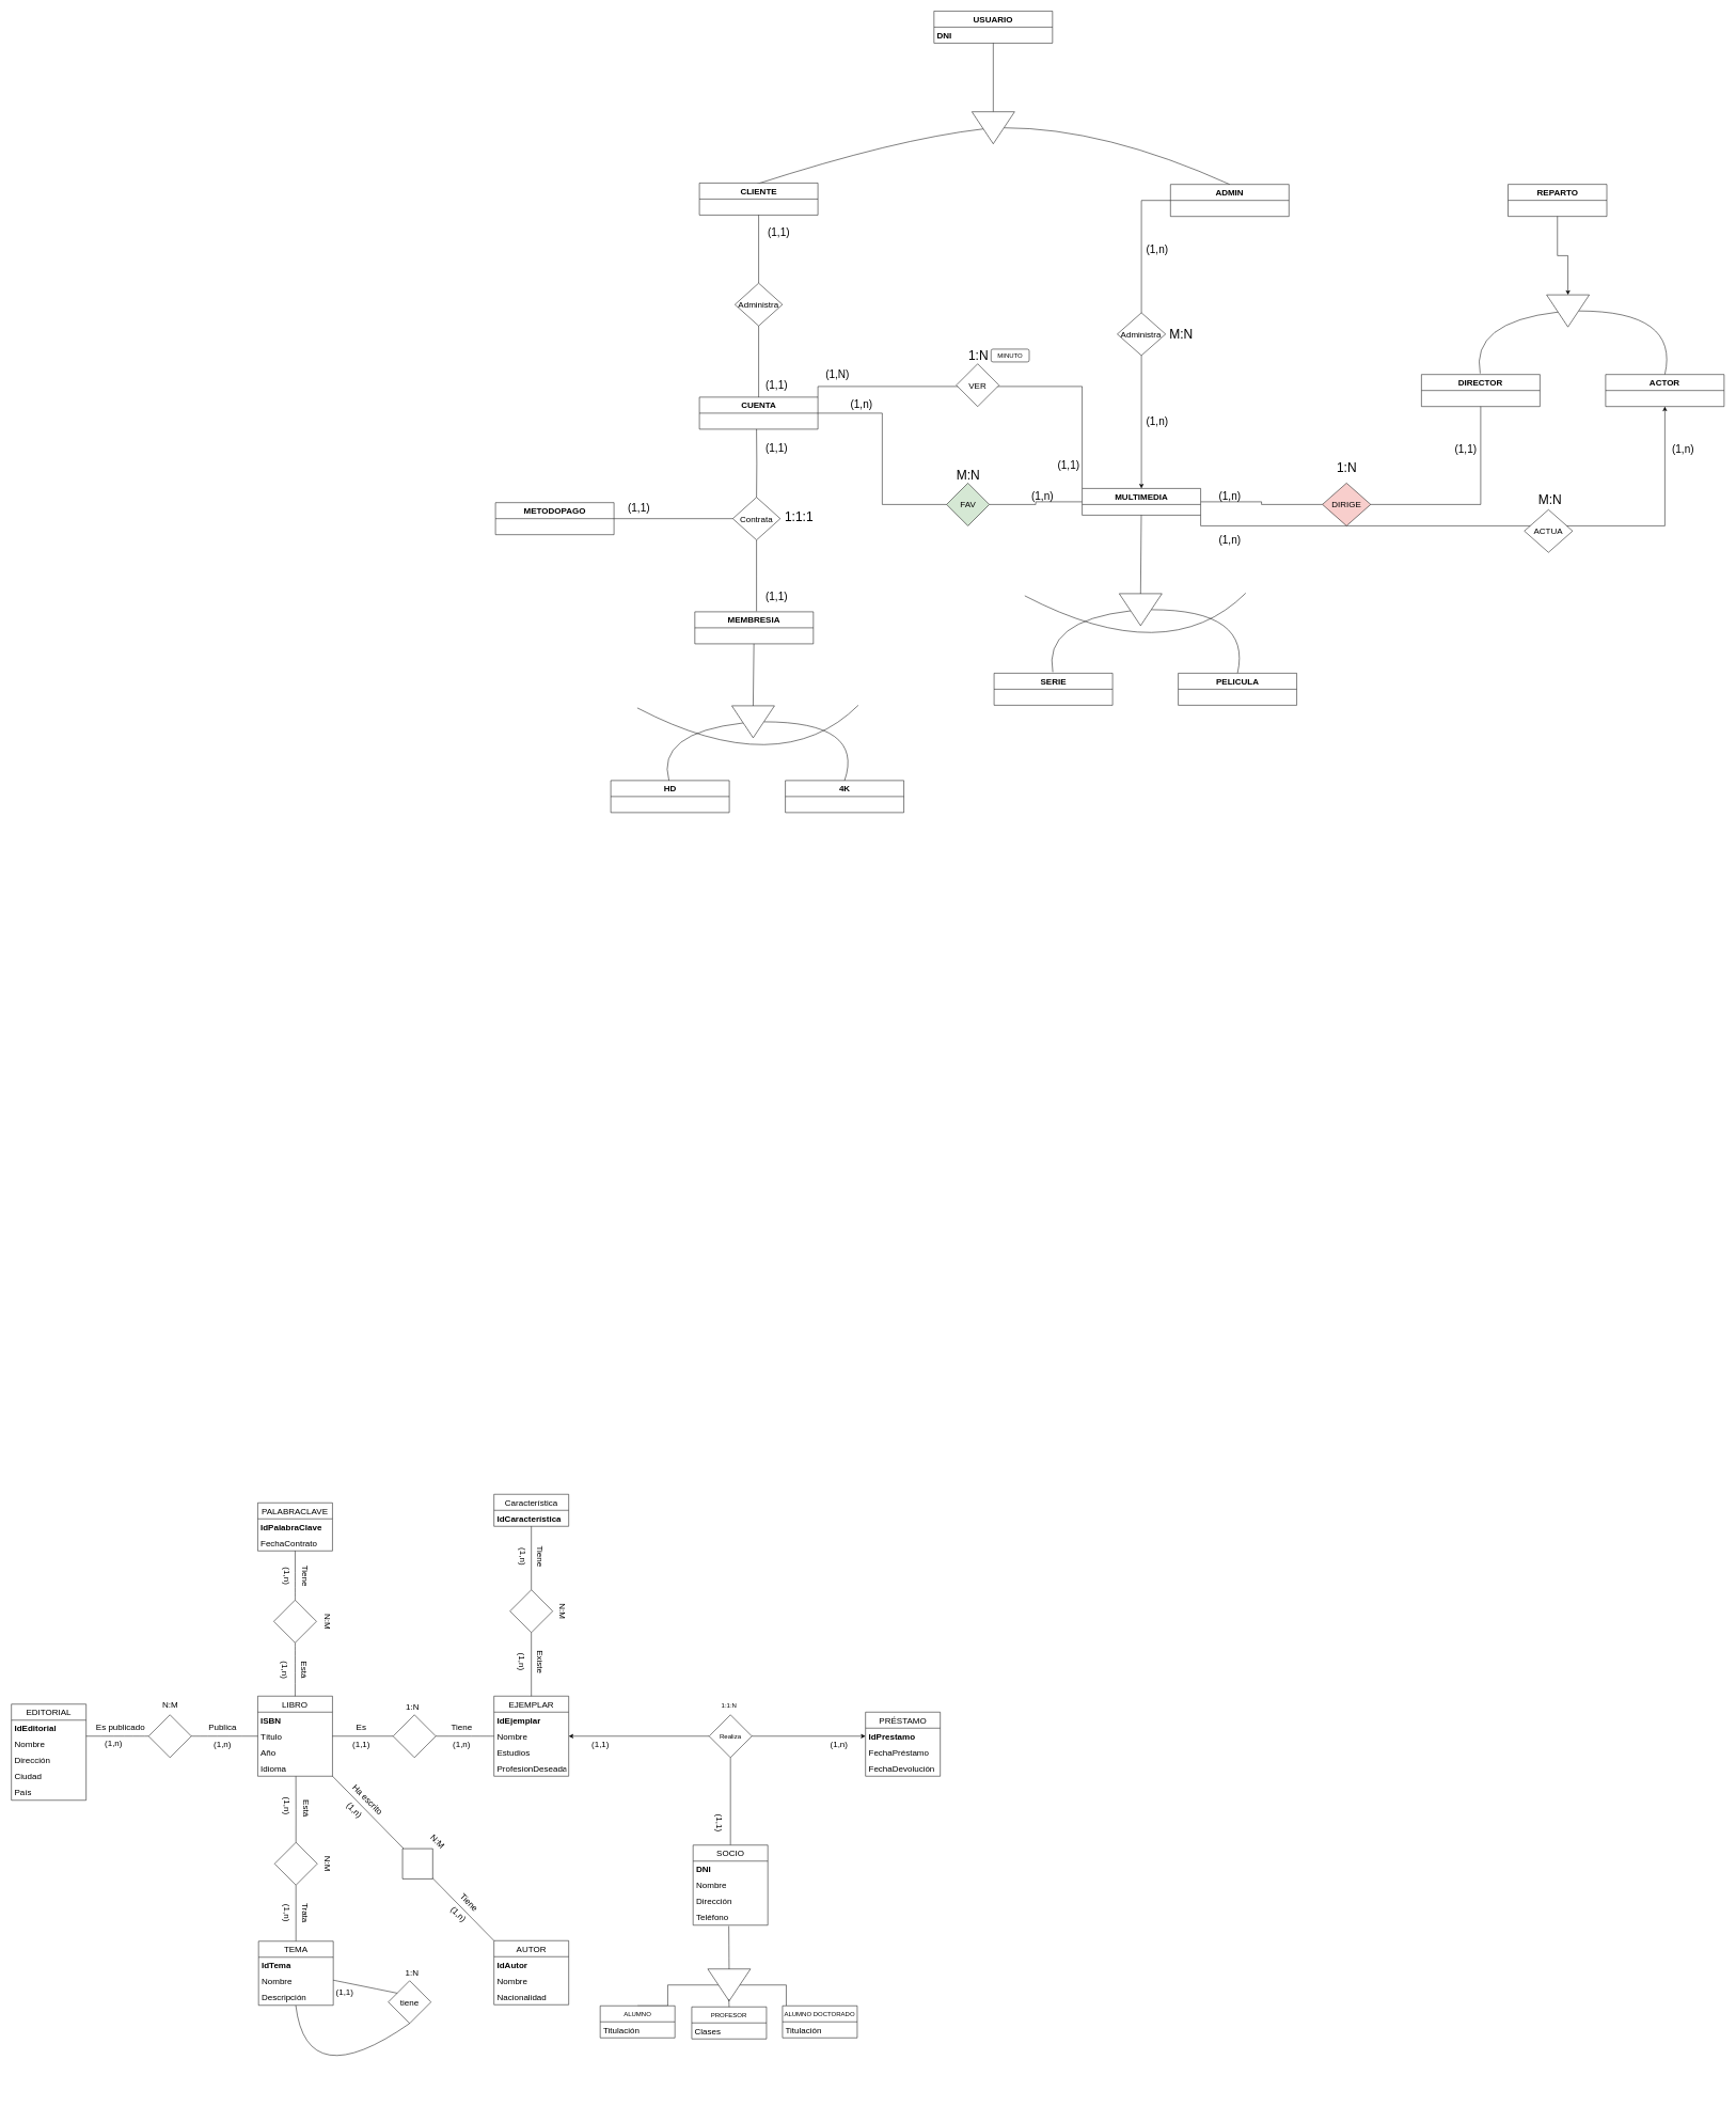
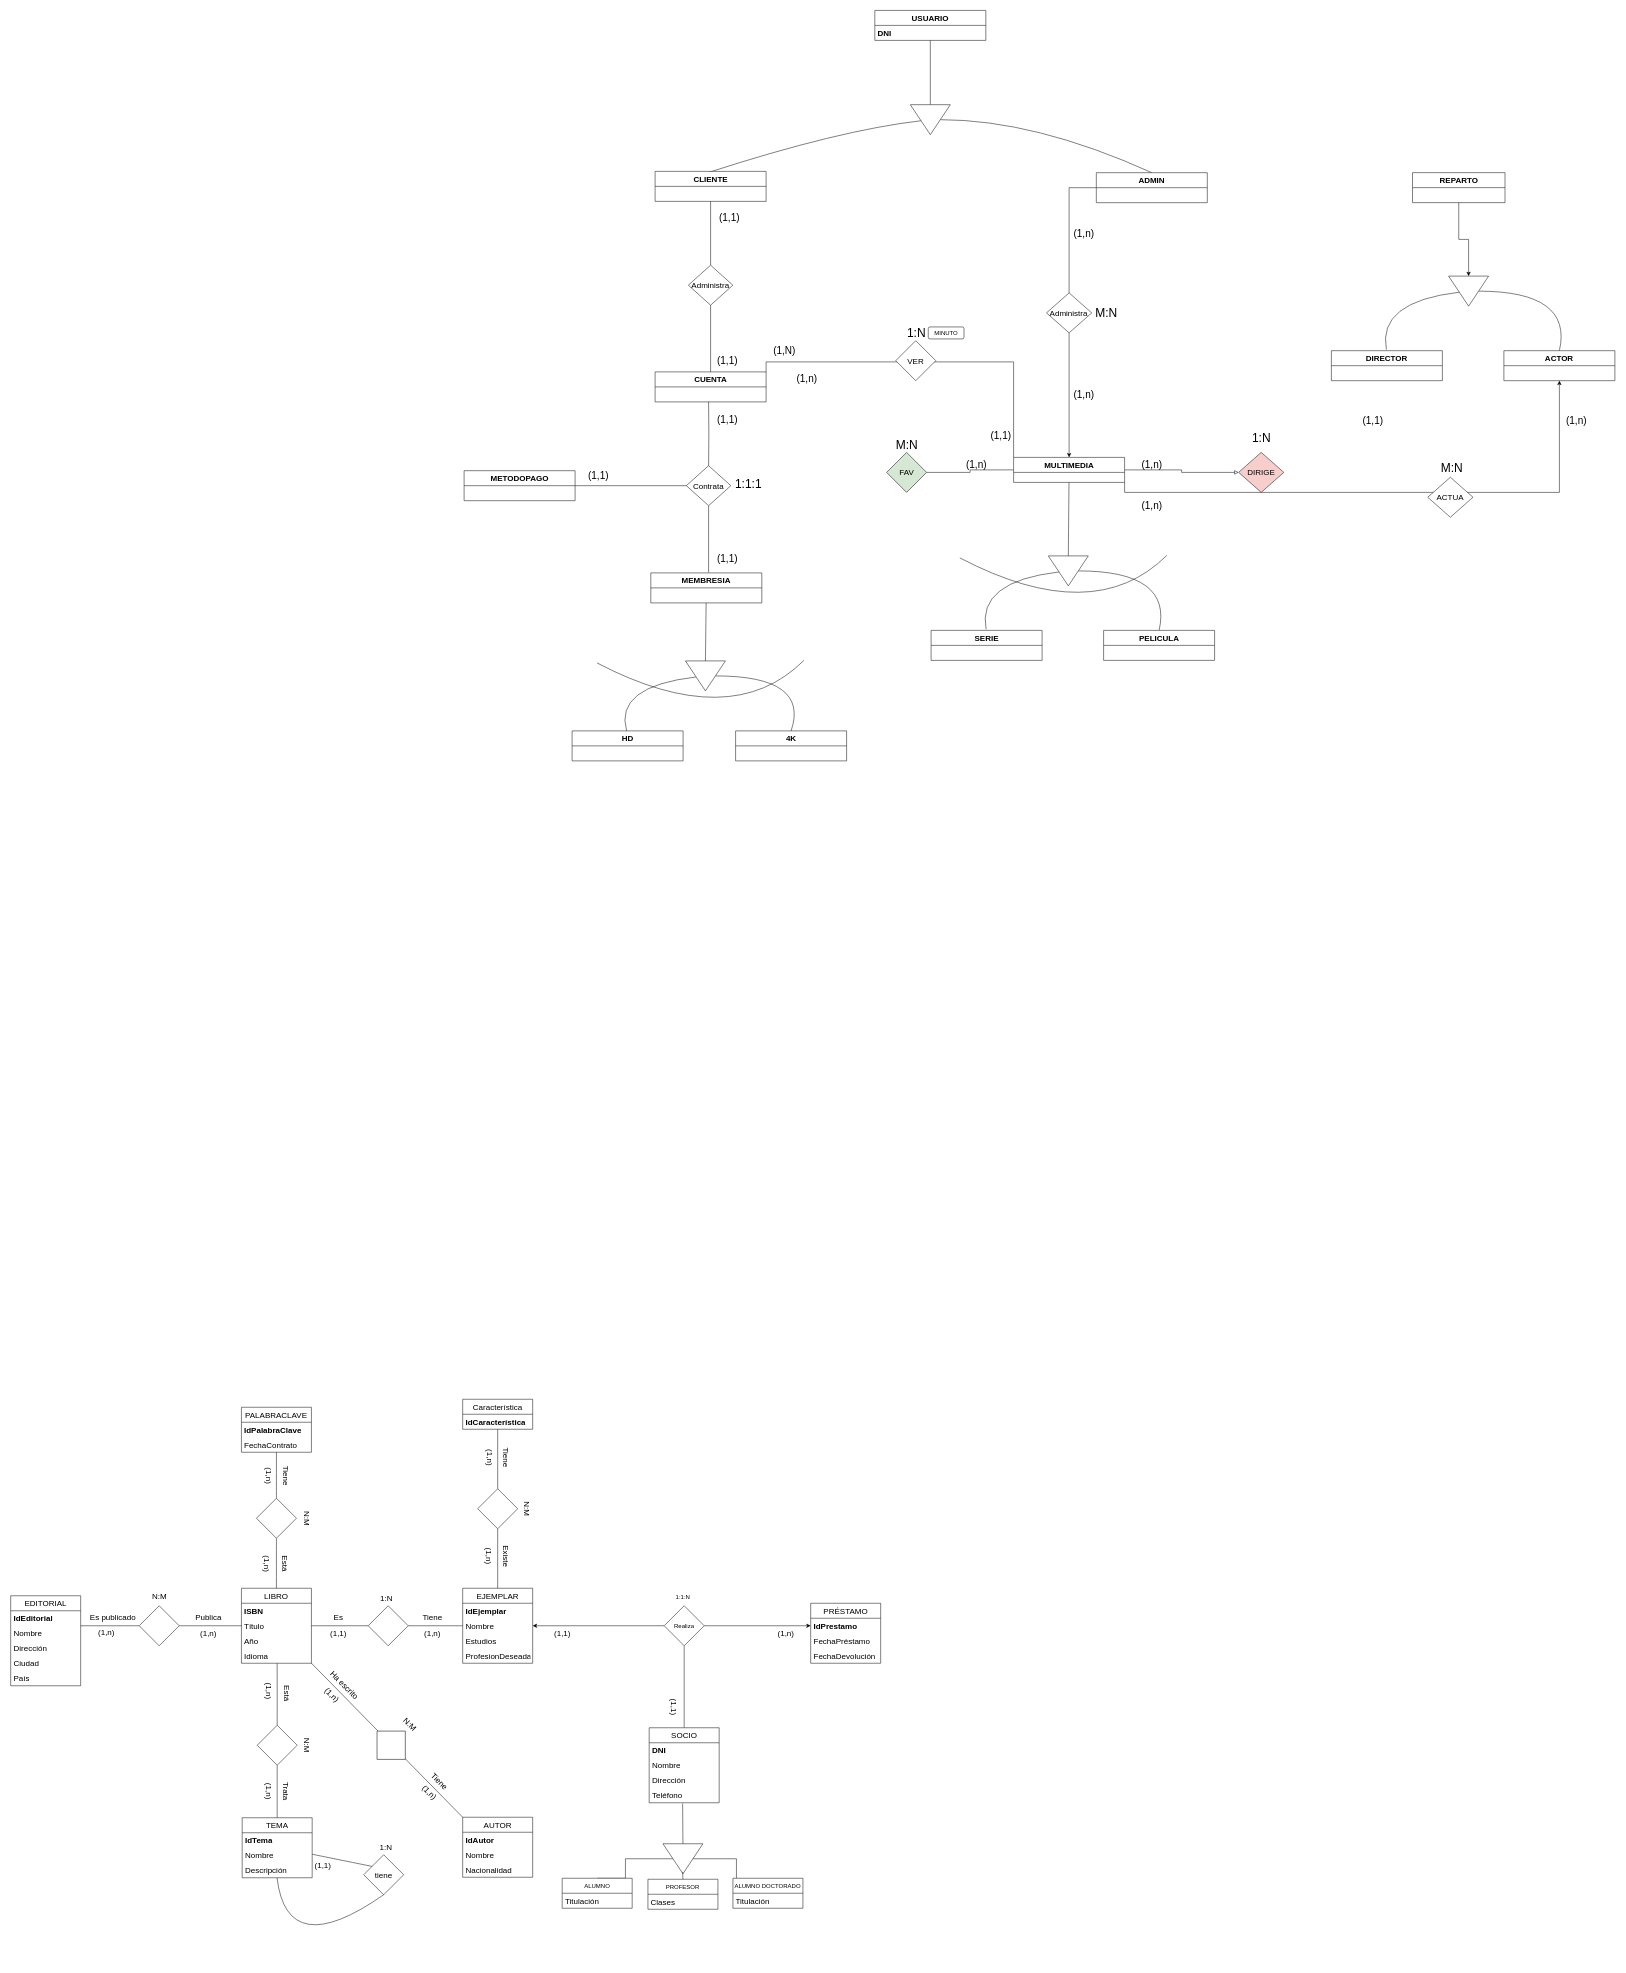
- <mxCell id="17" style="edgeStyle=orthogonalEdgeStyle;rounded=0;orthogonalLoop=1;jettySize=auto;html=1;entryX=0;entryY=0.5;entryDx=0;entryDy=0;endArrow=none;endFill=0;" edge="1" parent="1" source="18" target="51"><mxGeometry relative="1" as="geometry" /></mxCell>
- <mxCell id="41" style="edgeStyle=orthogonalEdgeStyle;rounded=0;orthogonalLoop=1;jettySize=auto;html=1;exitX=1;exitY=0.5;exitDx=0;exitDy=0;entryX=0;entryY=0.5;entryDx=0;entryDy=0;endArrow=none;endFill=0;" edge="1" parent="1" source="44" target="59"><mxGeometry relative="1" as="geometry" /></mxCell>
+ <mxCell id="41" style="edgeStyle=orthogonalEdgeStyle;rounded=0;orthogonalLoop=1;jettySize=auto;html=1;exitX=1;exitY=0.5;exitDx=0;exitDy=0;entryX=0;entryY=0.5;entryDx=0;entryDy=0;endArrow=block;endFill=0;" edge="1" parent="1" source="44" target="59"><mxGeometry relative="1" as="geometry" /></mxCell>
- <mxCell id="58" style="edgeStyle=orthogonalEdgeStyle;rounded=0;orthogonalLoop=1;jettySize=auto;html=1;exitX=1;exitY=0.5;exitDx=0;exitDy=0;entryX=0.5;entryY=1;entryDx=0;entryDy=0;endArrow=none;endFill=0;" edge="1" parent="1" source="59" target="67"><mxGeometry relative="1" as="geometry" /></mxCell>
